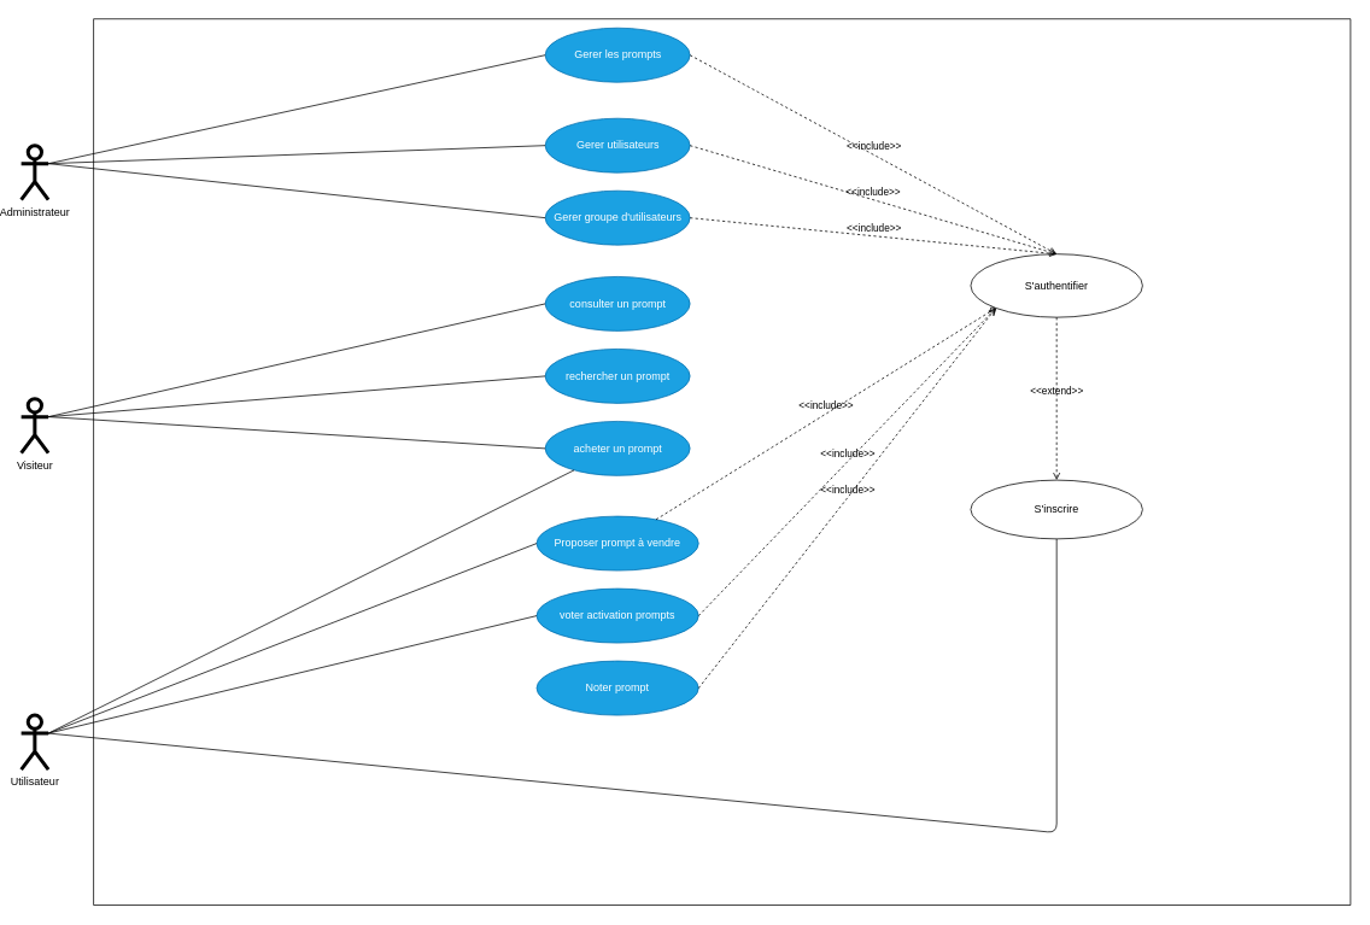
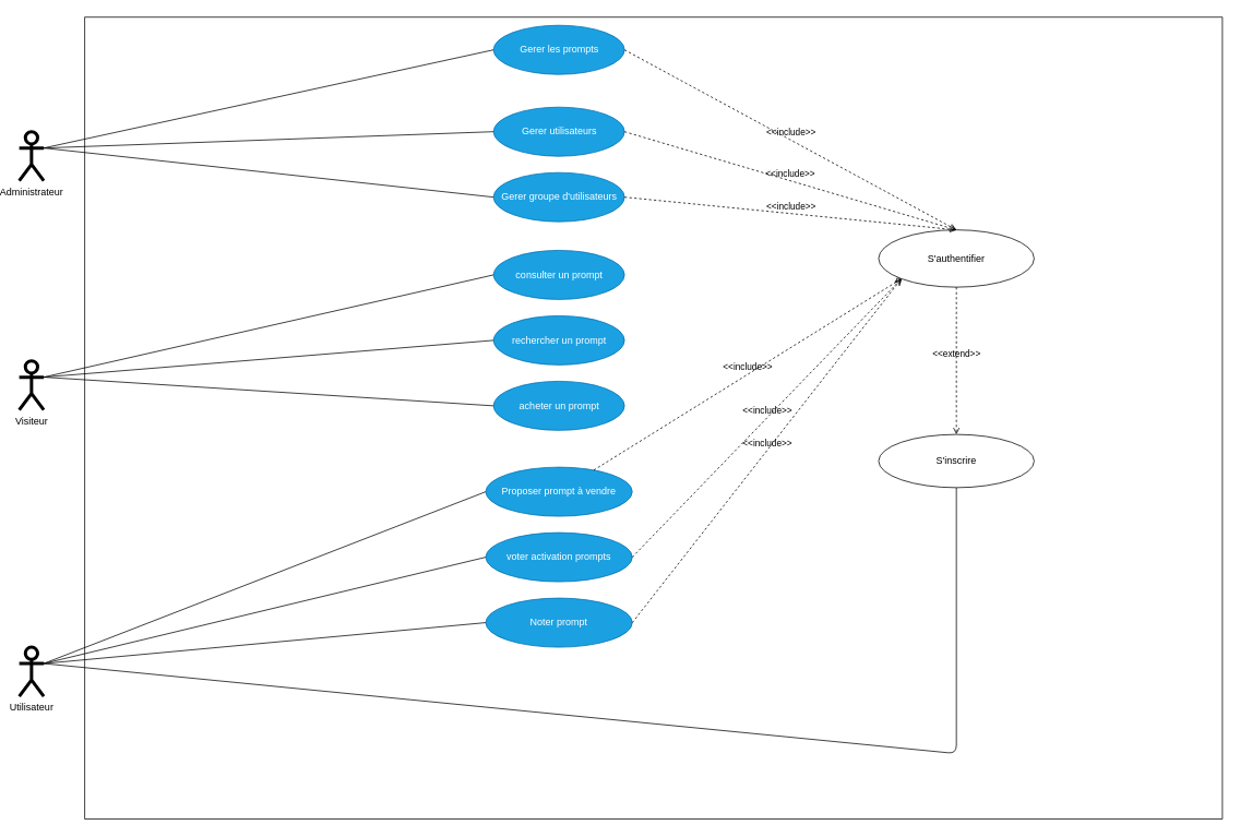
- <mxCell id="33" value="" style="endArrow=none;html=1;exitX=1;exitY=0.333;exitDx=0;exitDy=0;exitPerimeter=0;" parent="1" source="23" target="17" edge="1"><mxGeometry width="50" height="50" relative="1" as="geometry"><mxPoint x="70" y="830" as="sourcePoint" /><mxPoint x="404.5" y="620" as="targetPoint" /></mxGeometry></mxCell>
+ <mxCell id="33" value="" style="endArrow=none;html=1;entryX=0;entryY=0.5;entryDx=0;entryDy=0;exitX=1;exitY=0.333;exitDx=0;exitDy=0;exitPerimeter=0;" parent="1" source="23" target="19" edge="1"><mxGeometry width="50" height="50" relative="1" as="geometry"><mxPoint x="70" y="830" as="sourcePoint" /><mxPoint x="404.5" y="620" as="targetPoint" /></mxGeometry></mxCell>
